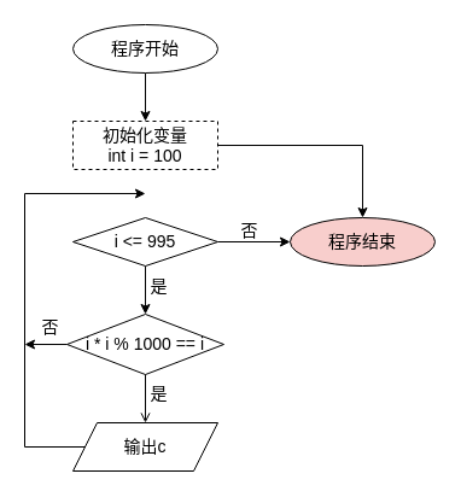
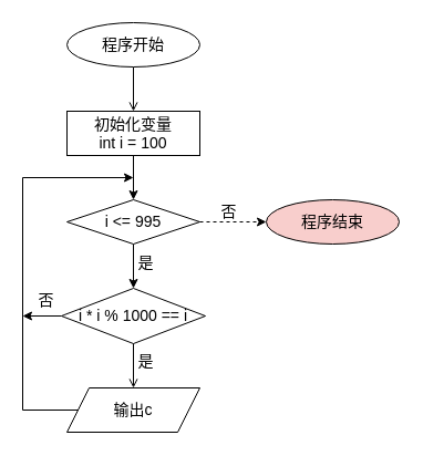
- <mxCell id="2" value="" style="edgeStyle=orthogonalEdgeStyle;rounded=0;orthogonalLoop=1;jettySize=auto;html=1;" edge="1" parent="1" source="3" target="18"><mxGeometry relative="1" as="geometry" /></mxCell>
+ <mxCell id="2" value="" style="edgeStyle=orthogonalEdgeStyle;rounded=0;orthogonalLoop=1;jettySize=auto;html=1;endArrow=open;" edge="1" parent="1" source="3" target="18"><mxGeometry relative="1" as="geometry" /></mxCell>
- <mxCell id="18" value="&lt;font style=&quot;font-size: 14px;&quot;&gt;初始化变量&lt;br&gt;int i = 100&lt;/font&gt;" style="rounded=0;whiteSpace=wrap;html=1;dashed=1;" vertex="1" parent="1"><mxGeometry x="60" y="100" width="120" height="40" as="geometry" /></mxCell>
+ <mxCell id="18" value="&lt;font style=&quot;font-size: 14px;&quot;&gt;初始化变量&lt;br&gt;int i = 100&lt;/font&gt;" style="rounded=0;whiteSpace=wrap;html=1;" vertex="1" parent="1"><mxGeometry x="60" y="100" width="120" height="40" as="geometry" /></mxCell>
- <mxCell id="17" value="" style="edgeStyle=orthogonalEdgeStyle;rounded=0;orthogonalLoop=1;jettySize=auto;html=1;" edge="1" parent="1" source="18" target="9"><mxGeometry relative="1" as="geometry" /></mxCell>
+ <mxCell id="17" value="" style="edgeStyle=orthogonalEdgeStyle;rounded=0;orthogonalLoop=1;jettySize=auto;html=1;" edge="1" parent="1" source="18" target="8"><mxGeometry relative="1" as="geometry" /></mxCell>
- <mxCell id="4" style="edgeStyle=orthogonalEdgeStyle;rounded=0;orthogonalLoop=1;jettySize=auto;html=1;entryX=0;entryY=0.5;entryDx=0;entryDy=0;" edge="1" parent="1" source="8" target="9"><mxGeometry relative="1" as="geometry" /></mxCell>
+ <mxCell id="4" style="edgeStyle=orthogonalEdgeStyle;rounded=0;orthogonalLoop=1;jettySize=auto;html=1;entryX=0;entryY=0.5;entryDx=0;entryDy=0;dashed=1;" edge="1" parent="1" source="8" target="9"><mxGeometry relative="1" as="geometry" /></mxCell>
